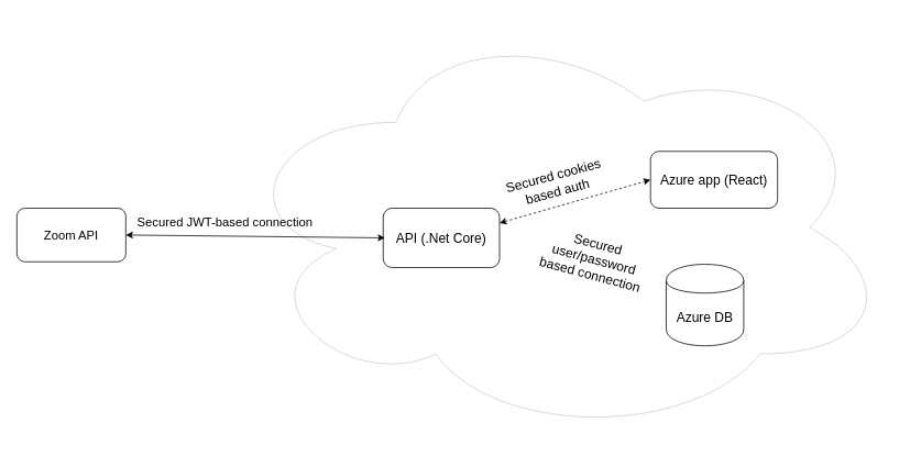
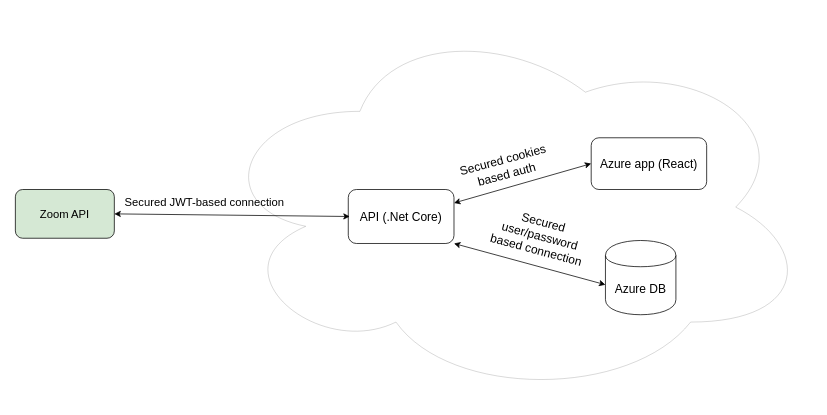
- <mxCell id="8" value="" style="endArrow=classic;startArrow=classic;html=1;shadow=0;fontSize=20;exitX=0;exitY=0.5;exitDx=0;exitDy=0;entryX=1;entryY=0.25;entryDx=0;entryDy=0;dashed=1;" edge="1" parent="1" source="6" target="4"><mxGeometry width="50" height="50" relative="1" as="geometry"><mxPoint x="558" y="338" as="sourcePoint" /><mxPoint x="608" y="288" as="targetPoint" /></mxGeometry></mxCell>
+ <mxCell id="8" value="" style="endArrow=classic;startArrow=classic;html=1;shadow=0;fontSize=20;exitX=0;exitY=0.5;exitDx=0;exitDy=0;entryX=1;entryY=0.25;entryDx=0;entryDy=0;" edge="1" parent="1" source="6" target="4"><mxGeometry width="50" height="50" relative="1" as="geometry"><mxPoint x="558" y="338" as="sourcePoint" /><mxPoint x="608" y="288" as="targetPoint" /></mxGeometry></mxCell>
- <mxCell id="3" value="Zoom API" style="rounded=1;whiteSpace=wrap;html=1;fontSize=15;" vertex="1" parent="1"><mxGeometry x="20" y="252" width="132" height="65" as="geometry" /></mxCell>
+ <mxCell id="3" value="Zoom API" style="rounded=1;whiteSpace=wrap;html=1;fontSize=15;fillColor=#d5e8d4;" vertex="1" parent="1"><mxGeometry x="20" y="252" width="132" height="65" as="geometry" /></mxCell>
+ <mxCell id="7" value="" style="endArrow=classic;startArrow=classic;html=1;shadow=0;fontSize=20;exitX=0;exitY=0.596;exitDx=0;exitDy=0;exitPerimeter=0;entryX=1;entryY=1;entryDx=0;entryDy=0;" edge="1" parent="1" source="5" target="4"><mxGeometry width="50" height="50" relative="1" as="geometry"><mxPoint x="558" y="338" as="sourcePoint" /><mxPoint x="608" y="288" as="targetPoint" /></mxGeometry></mxCell>
